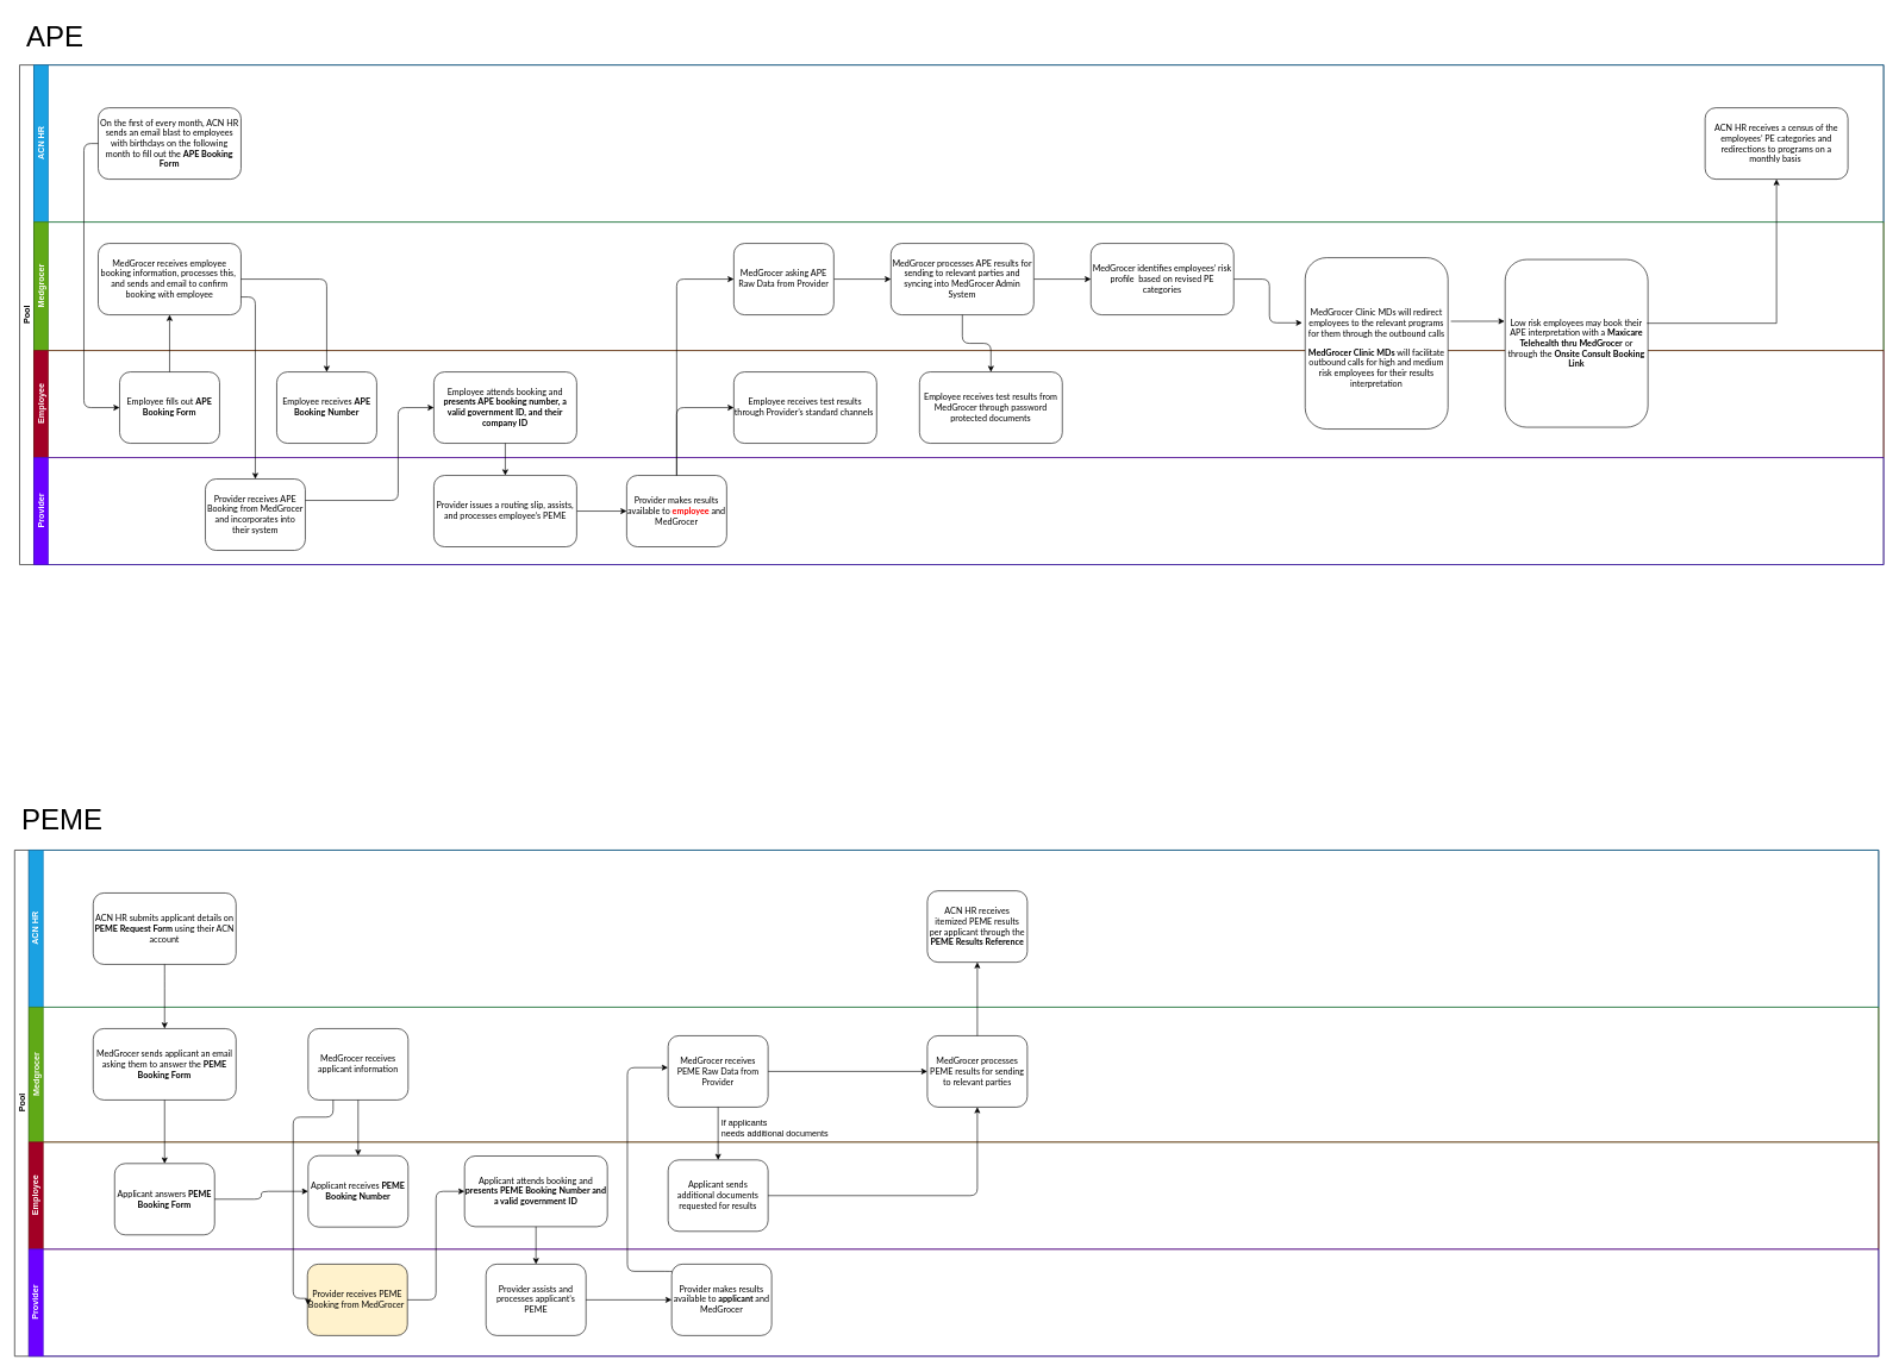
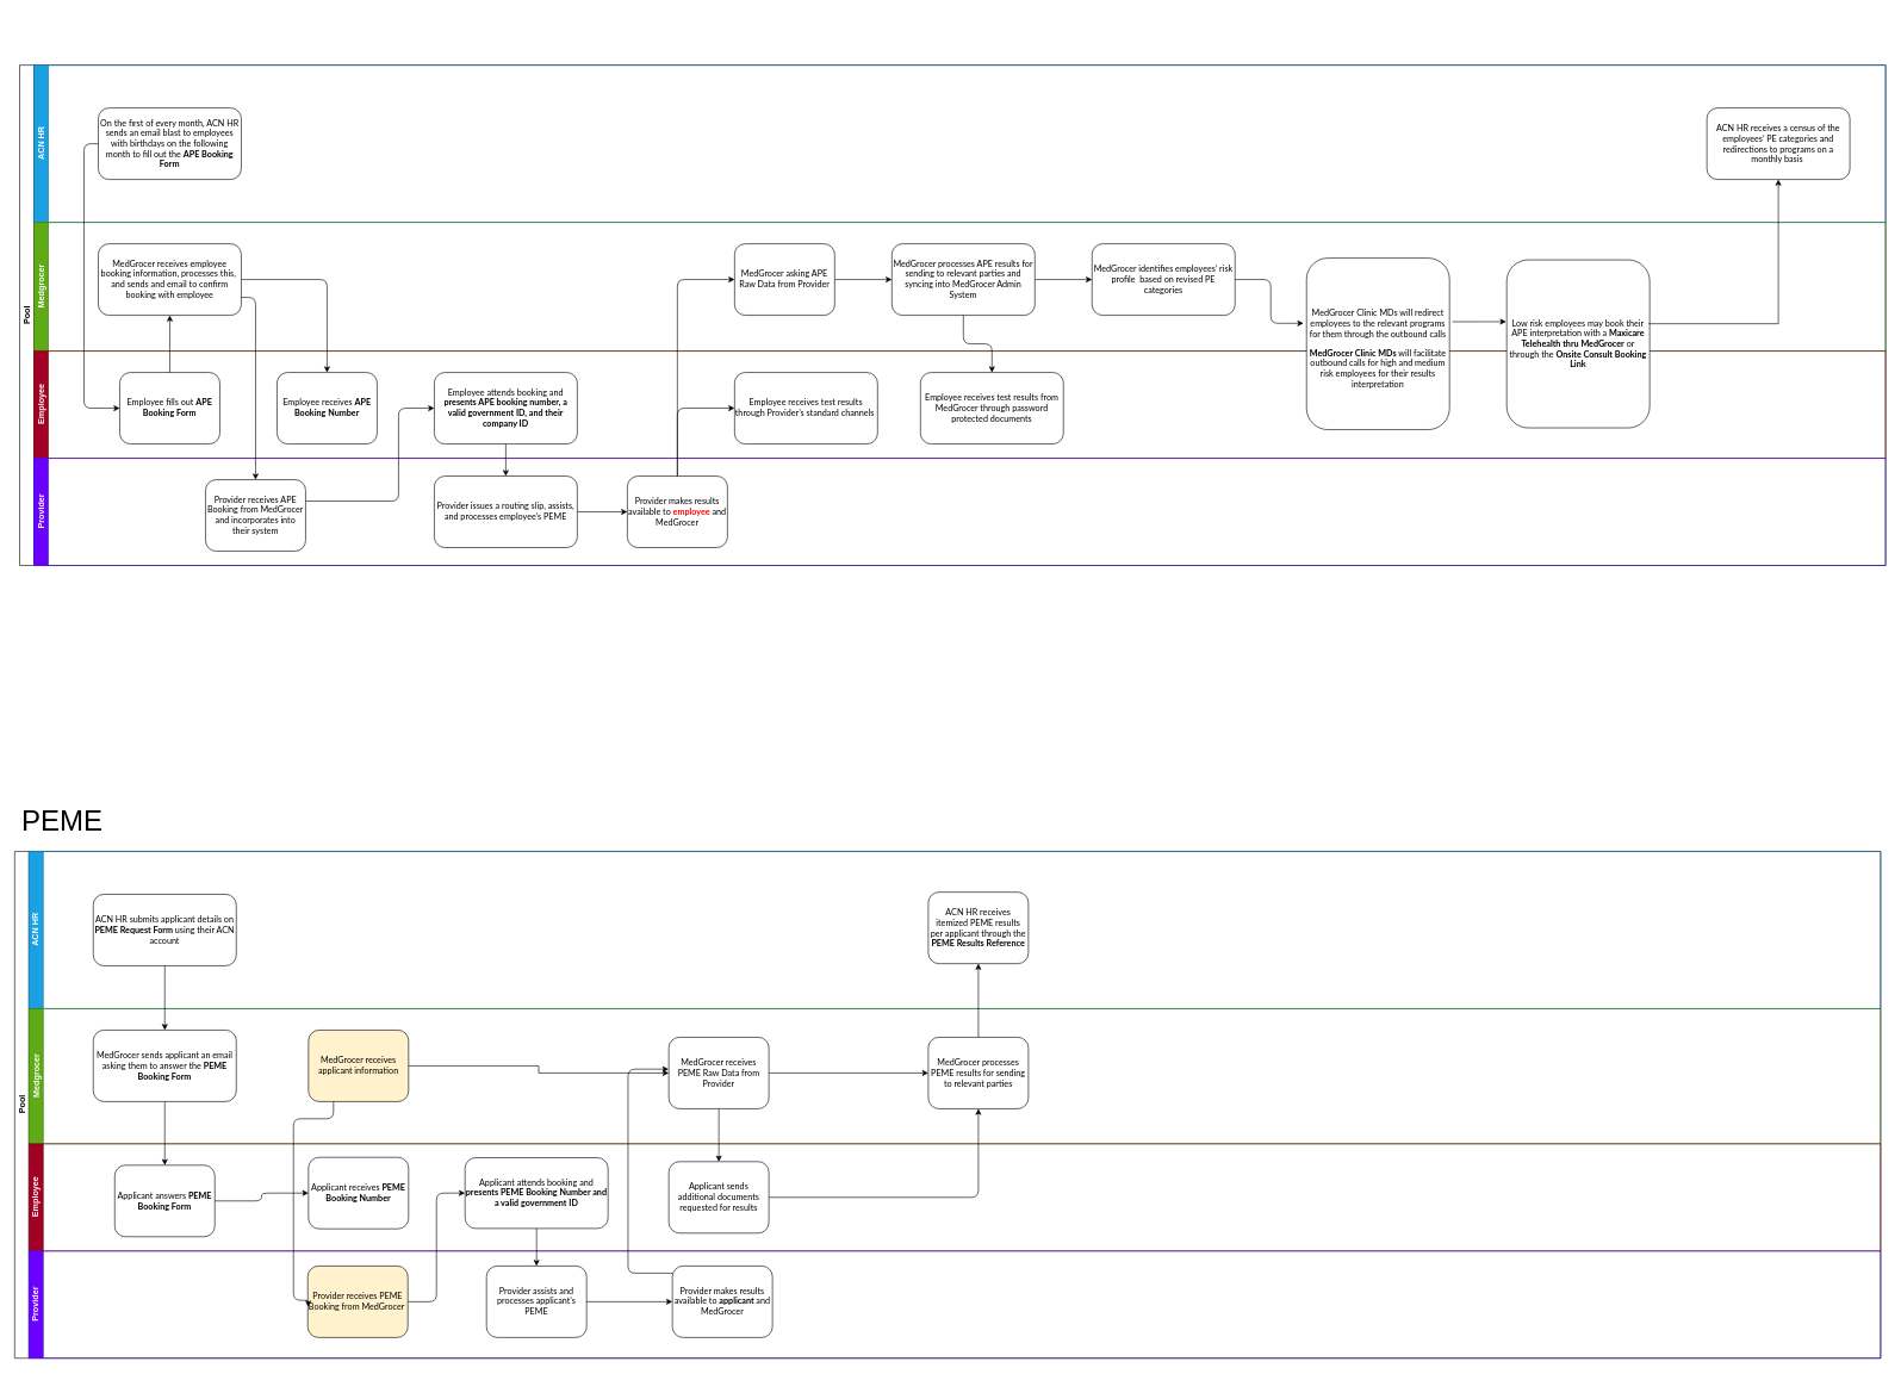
- <mxCell id="70" value="&lt;font style=&quot;font-size: 40px;&quot;&gt;APE&lt;/font&gt;" style="text;html=1;align=center;verticalAlign=middle;resizable=0;points=[];autosize=1;strokeColor=none;fillColor=none;" vertex="1" parent="1"><mxGeometry x="27" y="20" width="98" height="60" as="geometry" /></mxCell>
- <mxCell id="44" value="&lt;p style=&quot;line-height:1.2;margin-top:0pt;margin-bottom:0pt;&quot; dir=&quot;ltr&quot;&gt;&lt;/p&gt;&lt;div&gt;&lt;/div&gt;&lt;p style=&quot;line-height:1.2;margin-top:0pt;margin-bottom:0pt;&quot; dir=&quot;ltr&quot;&gt;&lt;/p&gt;&lt;div&gt;&lt;/div&gt;&lt;p style=&quot;line-height:1.2;margin-top:0pt;margin-bottom:0pt;&quot; dir=&quot;ltr&quot;&gt;&lt;/p&gt;&lt;div&gt;&lt;/div&gt;&lt;p style=&quot;line-height:1.2;margin-top:0pt;margin-bottom:0pt;&quot; dir=&quot;ltr&quot;&gt;&lt;/p&gt;&lt;div&gt;&lt;/div&gt;&lt;span style=&quot;font-size: 9pt; font-family: Lato, sans-serif; background-color: transparent; font-variant-numeric: normal; font-variant-east-asian: normal; font-variant-alternates: normal; font-variant-position: normal; vertical-align: baseline;&quot;&gt;MedGrocer receives applicant information&lt;/span&gt;&lt;span id=&quot;docs-internal-guid-883c5b11-7fff-81fe-d9ad-dc148331fbba&quot;&gt;&lt;/span&gt;" style="rounded=1;whiteSpace=wrap;html=1;" vertex="1" parent="42"><mxGeometry x="391" y="30" width="140" height="100" as="geometry" /></mxCell>
+ <mxCell id="44" value="&lt;p style=&quot;line-height:1.2;margin-top:0pt;margin-bottom:0pt;&quot; dir=&quot;ltr&quot;&gt;&lt;/p&gt;&lt;div&gt;&lt;/div&gt;&lt;p style=&quot;line-height:1.2;margin-top:0pt;margin-bottom:0pt;&quot; dir=&quot;ltr&quot;&gt;&lt;/p&gt;&lt;div&gt;&lt;/div&gt;&lt;p style=&quot;line-height:1.2;margin-top:0pt;margin-bottom:0pt;&quot; dir=&quot;ltr&quot;&gt;&lt;/p&gt;&lt;div&gt;&lt;/div&gt;&lt;p style=&quot;line-height:1.2;margin-top:0pt;margin-bottom:0pt;&quot; dir=&quot;ltr&quot;&gt;&lt;/p&gt;&lt;div&gt;&lt;/div&gt;&lt;span style=&quot;font-size: 9pt; font-family: Lato, sans-serif; background-color: transparent; font-variant-numeric: normal; font-variant-east-asian: normal; font-variant-alternates: normal; font-variant-position: normal; vertical-align: baseline;&quot;&gt;MedGrocer receives applicant information&lt;/span&gt;&lt;span id=&quot;docs-internal-guid-883c5b11-7fff-81fe-d9ad-dc148331fbba&quot;&gt;&lt;/span&gt;" style="rounded=1;whiteSpace=wrap;html=1;fillColor=#fff2cc;" vertex="1" parent="42"><mxGeometry x="391" y="30" width="140" height="100" as="geometry" /></mxCell>
- <mxCell id="48" value="If applicants &lt;br&gt;needs additional documents" style="text;html=1;align=left;verticalAlign=middle;resizable=0;points=[];autosize=1;strokeColor=none;fillColor=none;" vertex="1" parent="42"><mxGeometry x="968" y="148" width="167" height="41" as="geometry" /></mxCell>
- <mxCell id="62" style="edgeStyle=orthogonalEdgeStyle;rounded=0;orthogonalLoop=1;jettySize=auto;html=1;entryX=0.5;entryY=0;entryDx=0;entryDy=0;" edge="1" parent="38" source="44" target="51"><mxGeometry relative="1" as="geometry" /></mxCell>
+ <mxCell id="62" style="edgeStyle=orthogonalEdgeStyle;rounded=0;orthogonalLoop=1;jettySize=auto;html=1;" edge="1" parent="38" source="44" target="46"><mxGeometry relative="1" as="geometry" /></mxCell>
